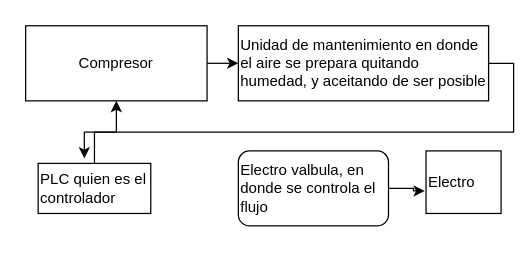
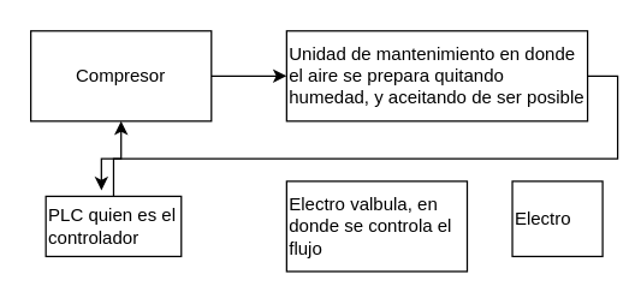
- <mxCell id="3" value="Compresor" style="rounded=0;whiteSpace=wrap;html=1;" vertex="1" parent="1"><mxGeometry x="20" y="20" width="145" height="60" as="geometry" /></mxCell>
+ <mxCell id="3" value="Compresor" style="rounded=0;whiteSpace=wrap;html=1;" vertex="1" parent="1"><mxGeometry x="20" y="20" width="120" height="60" as="geometry" /></mxCell>
- <mxCell id="7" value="Electro valbula, en donde se controla el flujo&amp;nbsp;" style="whiteSpace=wrap;html=1;align=left;rounded=1;" vertex="1" parent="1"><mxGeometry x="190" y="120" width="120" height="60" as="geometry" /></mxCell>
+ <mxCell id="7" value="Electro valbula, en donde se controla el flujo&amp;nbsp;" style="rounded=0;whiteSpace=wrap;html=1;align=left;" vertex="1" parent="1"><mxGeometry x="190" y="120" width="120" height="60" as="geometry" /></mxCell>
- <mxCell id="6" style="edgeStyle=orthogonalEdgeStyle;rounded=0;orthogonalLoop=1;jettySize=auto;html=1;entryX=-0.017;entryY=0.64;entryDx=0;entryDy=0;entryPerimeter=0;" edge="1" parent="1" source="7" target="10"><mxGeometry relative="1" as="geometry" /></mxCell>
